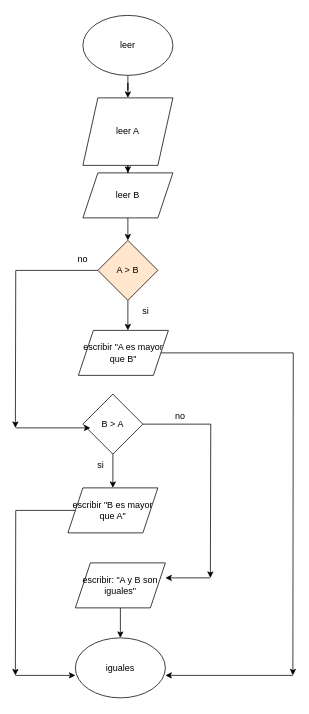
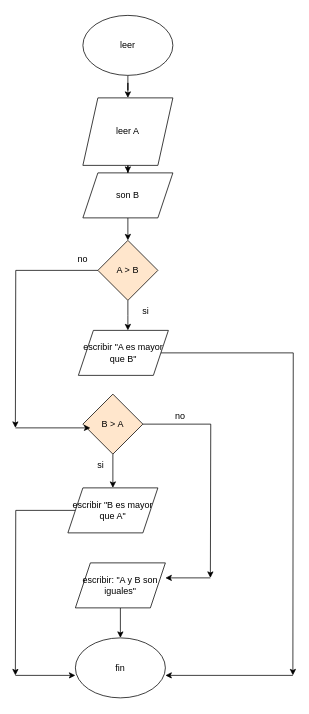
- <mxCell id="7" value="leer&amp;nbsp;B" style="shape=parallelogram;perimeter=parallelogramPerimeter;whiteSpace=wrap;html=1;fixedSize=1;" parent="1" vertex="1"><mxGeometry x="110" y="230" width="120" height="60" as="geometry" /></mxCell>
+ <mxCell id="7" value="son&amp;nbsp;B" style="shape=parallelogram;perimeter=parallelogramPerimeter;whiteSpace=wrap;html=1;fixedSize=1;" parent="1" vertex="1"><mxGeometry x="110" y="230" width="120" height="60" as="geometry" /></mxCell>
- <mxCell id="17" value="B &amp;gt; A" style="rhombus;whiteSpace=wrap;html=1;" parent="1" vertex="1"><mxGeometry x="110" y="525" width="80" height="80" as="geometry" /></mxCell>
+ <mxCell id="17" value="B &amp;gt; A" style="rhombus;whiteSpace=wrap;html=1;fillColor=#ffe6cc;" parent="1" vertex="1"><mxGeometry x="110" y="525" width="80" height="80" as="geometry" /></mxCell>
- <mxCell id="26" value="iguales" style="ellipse;whiteSpace=wrap;html=1;" parent="1" vertex="1"><mxGeometry x="100" y="850" width="120" height="80" as="geometry" /></mxCell>
+ <mxCell id="26" value="fin" style="ellipse;whiteSpace=wrap;html=1;" parent="1" vertex="1"><mxGeometry x="100" y="850" width="120" height="80" as="geometry" /></mxCell>
